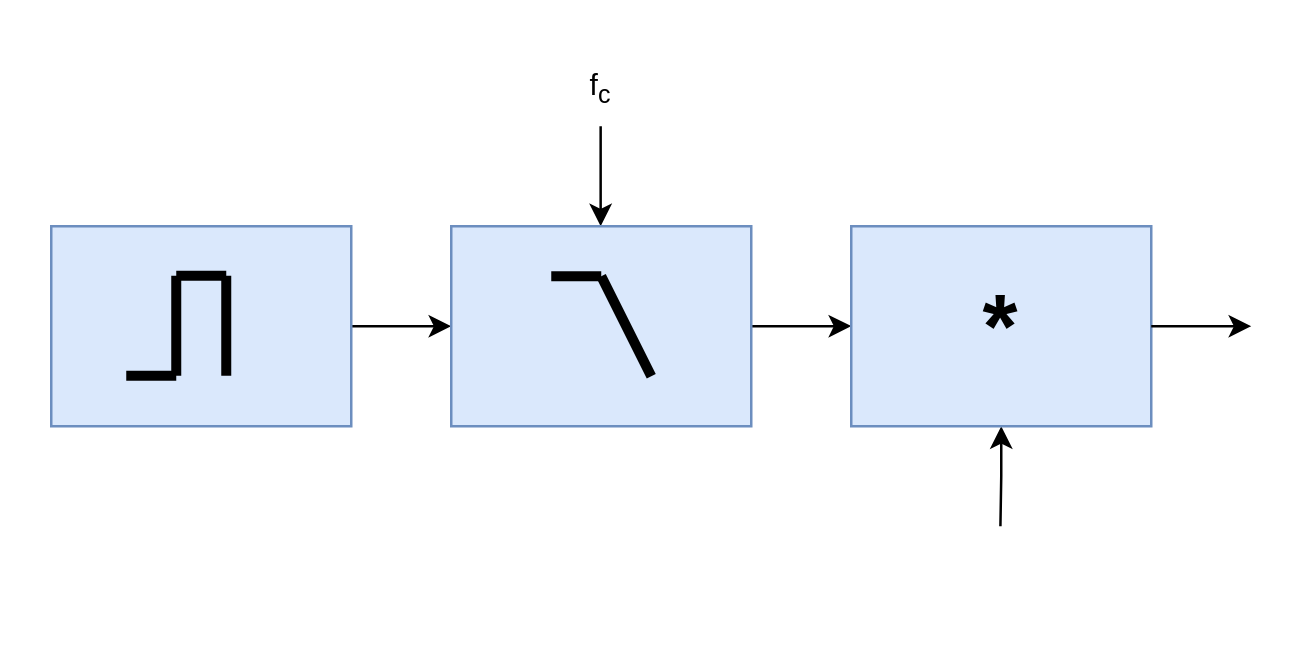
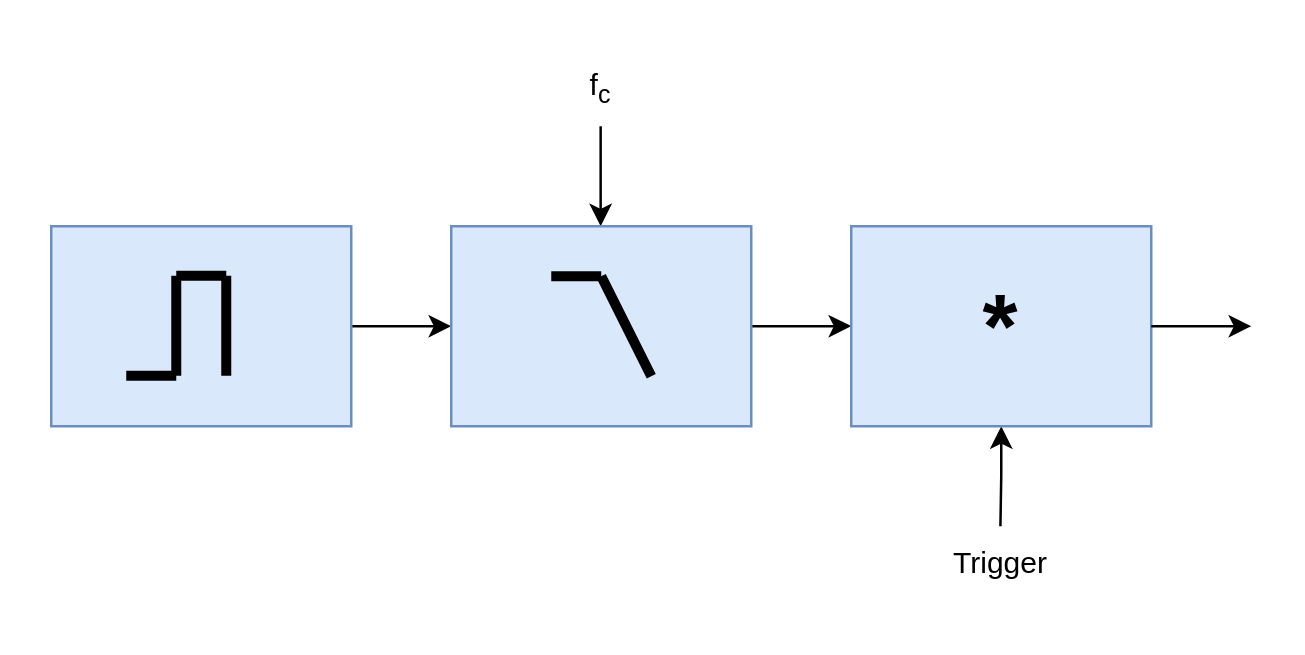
+ <mxCell id="19" value="Trigger" style="text;html=1;whiteSpace=wrap;strokeColor=none;fillColor=none;align=center;verticalAlign=middle;rounded=0;" vertex="1" parent="1"><mxGeometry x="370" y="210" width="60" height="30" as="geometry" /></mxCell>
